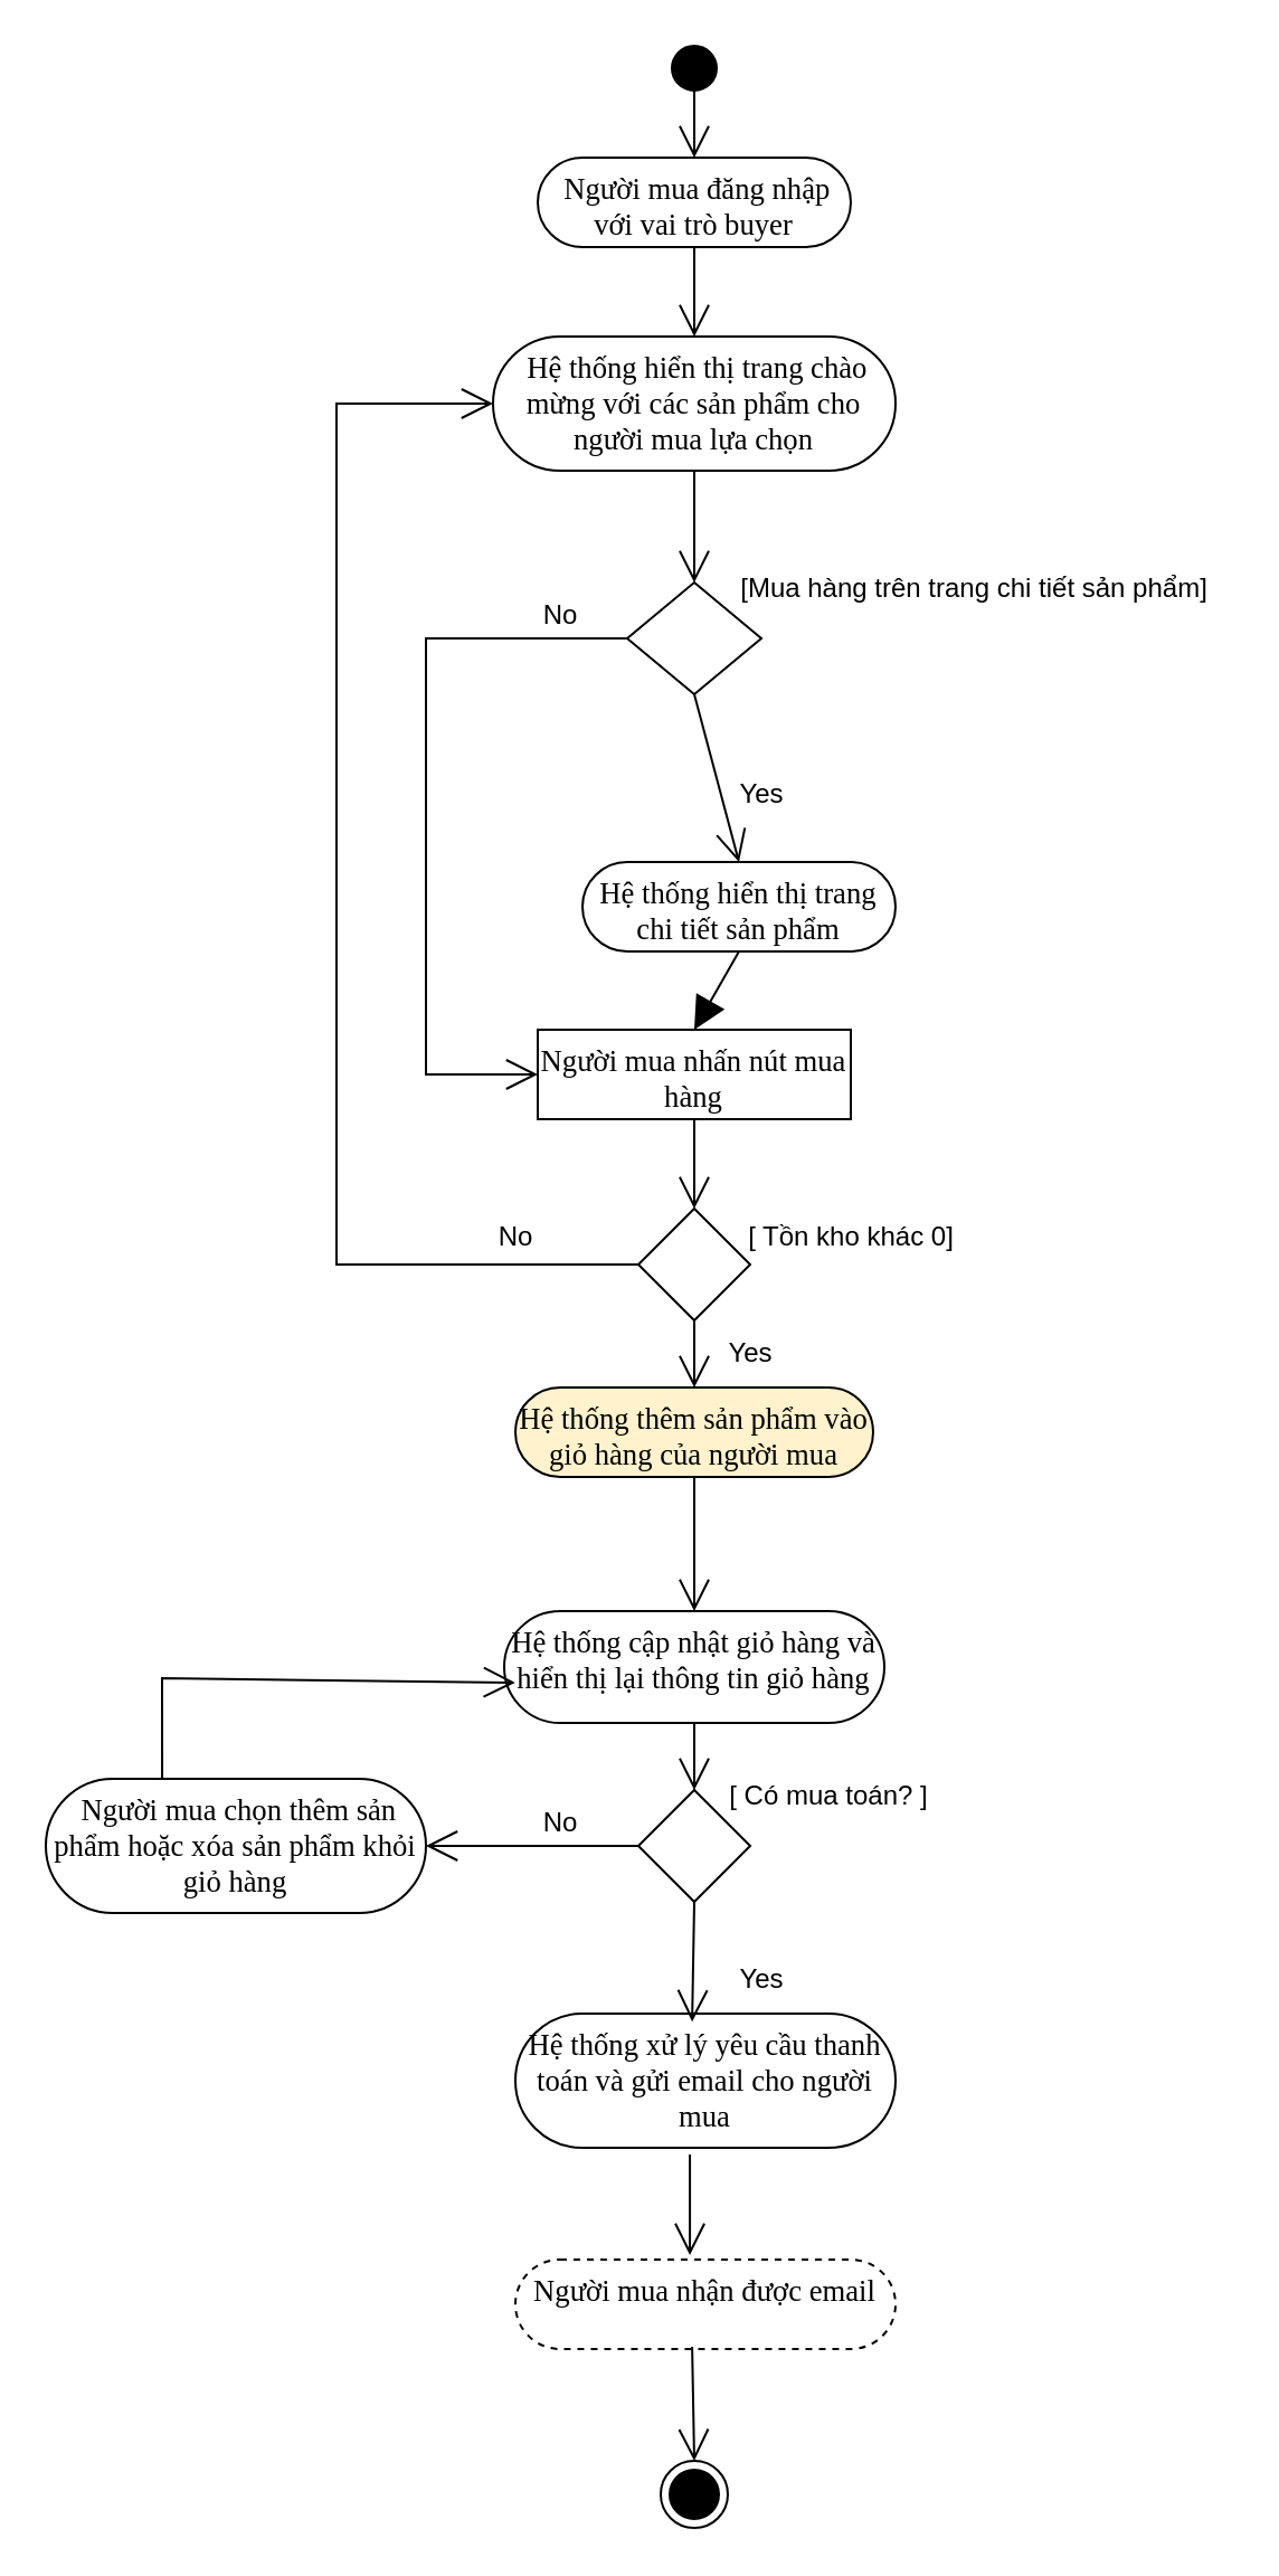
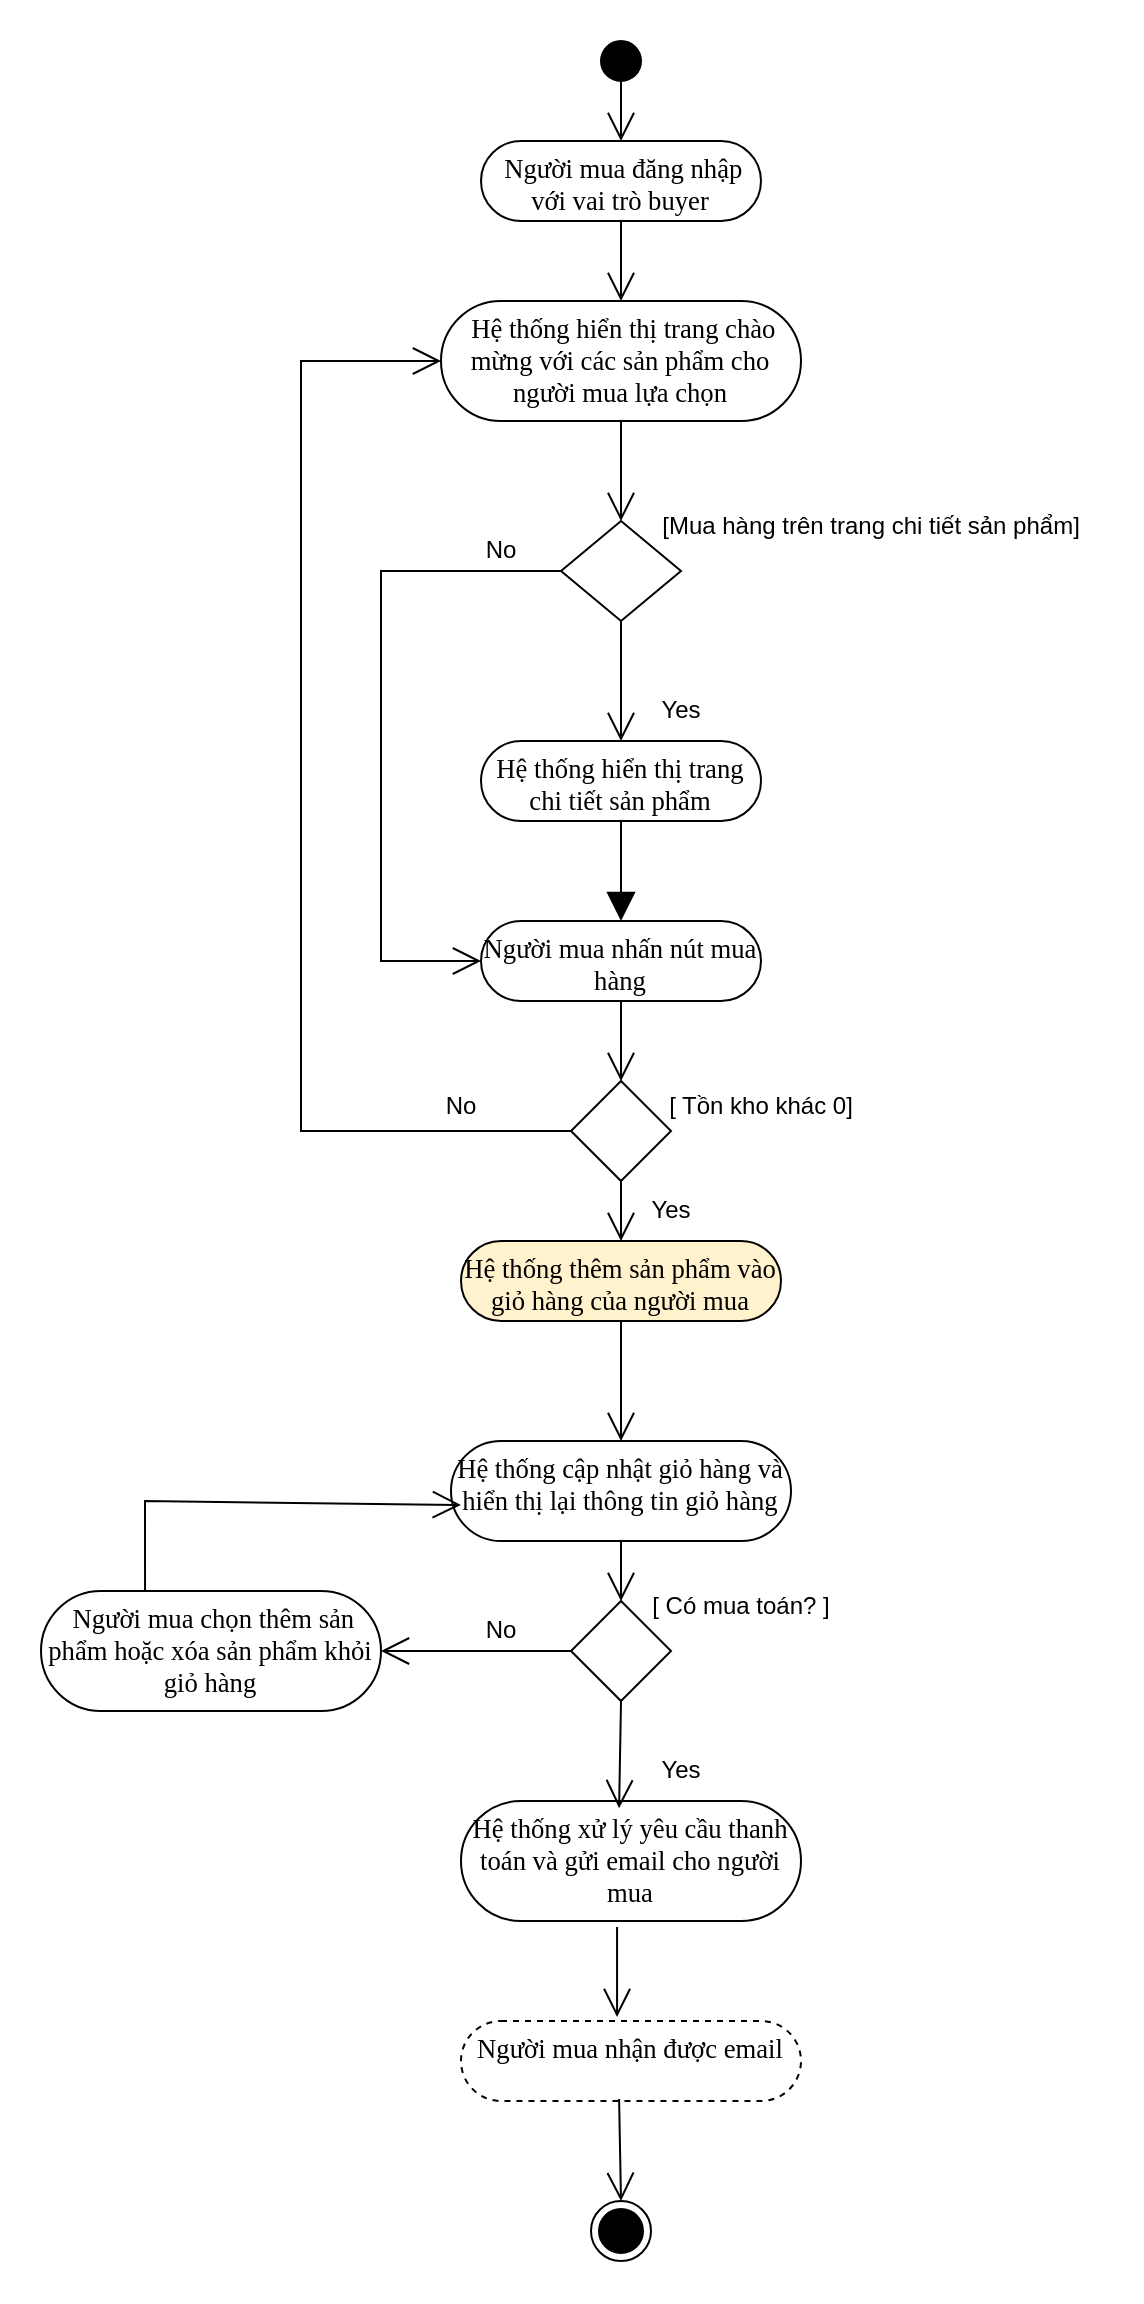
- <mxCell id="11" value="&lt;span id=&quot;docs-internal-guid-14872506-7fff-c84f-9eaf-4f784e74279d&quot;&gt;&lt;span style=&quot;font-size: 10pt; font-family: &amp;quot;Times New Roman&amp;quot;, serif; background-color: transparent; font-variant-numeric: normal; font-variant-east-asian: normal; font-variant-alternates: normal; font-variant-position: normal; font-variant-emoji: normal; vertical-align: baseline; white-space-collapse: preserve;&quot;&gt;Hệ thống hiển thị trang chi tiết sản phẩm&lt;/span&gt;&lt;/span&gt;" style="html=1;align=center;verticalAlign=top;rounded=1;absoluteArcSize=1;arcSize=76;dashed=0;whiteSpace=wrap;" vertex="1" parent="1"><mxGeometry x="260" y="385" width="140" height="40" as="geometry" /></mxCell>
+ <mxCell id="11" value="&lt;span id=&quot;docs-internal-guid-14872506-7fff-c84f-9eaf-4f784e74279d&quot;&gt;&lt;span style=&quot;font-size: 10pt; font-family: &amp;quot;Times New Roman&amp;quot;, serif; background-color: transparent; font-variant-numeric: normal; font-variant-east-asian: normal; font-variant-alternates: normal; font-variant-position: normal; font-variant-emoji: normal; vertical-align: baseline; white-space-collapse: preserve;&quot;&gt;Hệ thống hiển thị trang chi tiết sản phẩm&lt;/span&gt;&lt;/span&gt;" style="html=1;align=center;verticalAlign=top;rounded=1;absoluteArcSize=1;arcSize=76;dashed=0;whiteSpace=wrap;" vertex="1" parent="1"><mxGeometry x="240" y="370" width="140" height="40" as="geometry" /></mxCell>
- <mxCell id="14" value="&lt;span id=&quot;docs-internal-guid-14872506-7fff-c84f-9eaf-4f784e74279d&quot;&gt;&lt;span style=&quot;font-size: 10pt; font-family: &amp;quot;Times New Roman&amp;quot;, serif; background-color: transparent; font-variant-numeric: normal; font-variant-east-asian: normal; font-variant-alternates: normal; font-variant-position: normal; font-variant-emoji: normal; vertical-align: baseline; white-space-collapse: preserve;&quot;&gt;Người mua nhấn nút mua hàng&lt;/span&gt;&lt;/span&gt;" style="html=1;align=center;verticalAlign=top;absoluteArcSize=1;arcSize=76;dashed=0;whiteSpace=wrap;rounded=0;" vertex="1" parent="1"><mxGeometry x="240" y="460" width="140" height="40" as="geometry" /></mxCell>
+ <mxCell id="14" value="&lt;span id=&quot;docs-internal-guid-14872506-7fff-c84f-9eaf-4f784e74279d&quot;&gt;&lt;span style=&quot;font-size: 10pt; font-family: &amp;quot;Times New Roman&amp;quot;, serif; background-color: transparent; font-variant-numeric: normal; font-variant-east-asian: normal; font-variant-alternates: normal; font-variant-position: normal; font-variant-emoji: normal; vertical-align: baseline; white-space-collapse: preserve;&quot;&gt;Người mua nhấn nút mua hàng&lt;/span&gt;&lt;/span&gt;" style="html=1;align=center;verticalAlign=top;rounded=1;absoluteArcSize=1;arcSize=76;dashed=0;whiteSpace=wrap;" vertex="1" parent="1"><mxGeometry x="240" y="460" width="140" height="40" as="geometry" /></mxCell>
